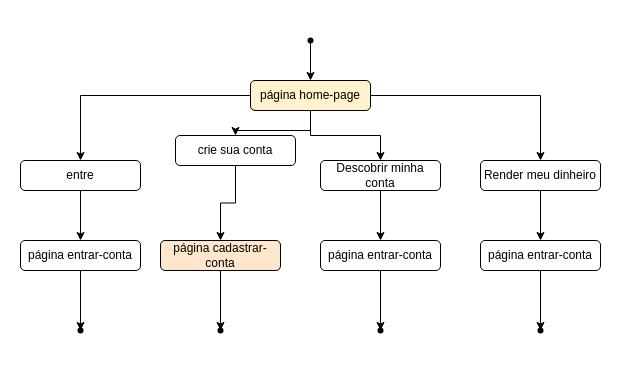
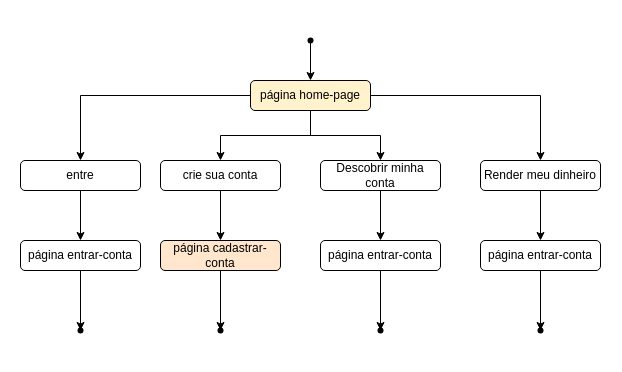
- <mxCell id="12" value="crie sua conta" style="rounded=1;whiteSpace=wrap;html=1;" vertex="1" parent="1"><mxGeometry x="175" y="135" width="120" height="30" as="geometry" /></mxCell>
+ <mxCell id="12" value="crie sua conta" style="rounded=1;whiteSpace=wrap;html=1;" vertex="1" parent="1"><mxGeometry x="160" y="160" width="120" height="30" as="geometry" /></mxCell>
